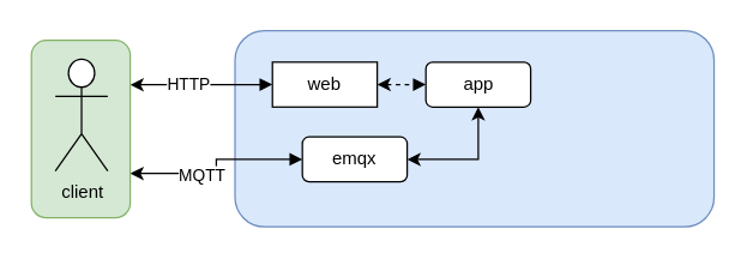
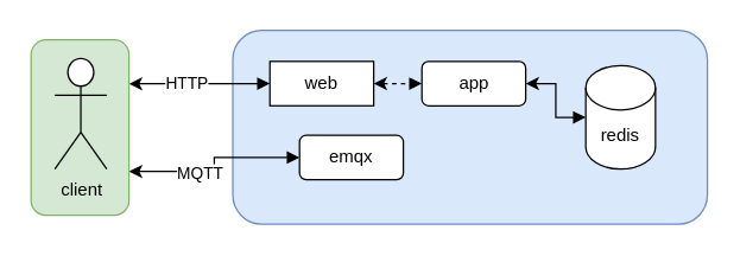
+ <mxCell id="3" style="edgeStyle=orthogonalEdgeStyle;rounded=0;orthogonalLoop=1;jettySize=auto;html=1;exitX=1;exitY=0.5;exitDx=0;exitDy=0;startArrow=classic;startFill=1;endArrow=block;endFill=1;" edge="1" parent="1" source="15" target="8"><mxGeometry relative="1" as="geometry" /></mxCell>
+ <mxCell id="8" value="redis" style="shape=cylinder3;whiteSpace=wrap;html=1;boundedLbl=1;backgroundOutline=1;size=15;" vertex="1" parent="1"><mxGeometry x="394" y="43.81" width="47" height="70" as="geometry" /></mxCell>
- <mxCell id="6" style="edgeStyle=orthogonalEdgeStyle;rounded=0;orthogonalLoop=1;jettySize=auto;html=1;exitX=1;exitY=0.5;exitDx=0;exitDy=0;entryX=0.5;entryY=1;entryDx=0;entryDy=0;startArrow=classic;startFill=1;" edge="1" parent="1" source="7" target="15"><mxGeometry relative="1" as="geometry" /></mxCell>
